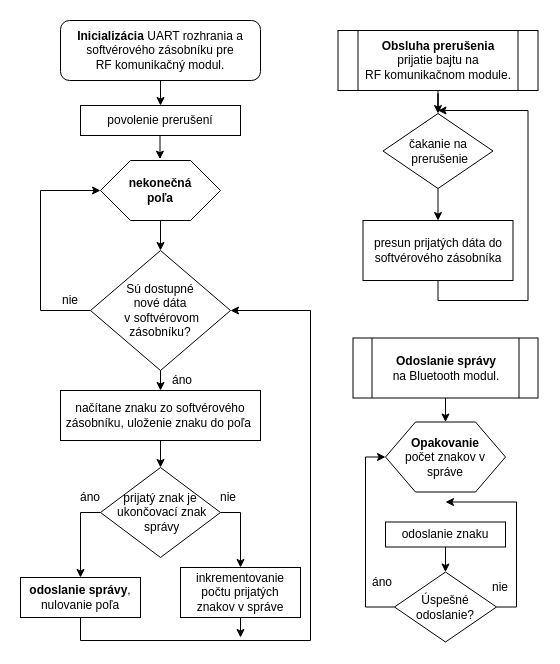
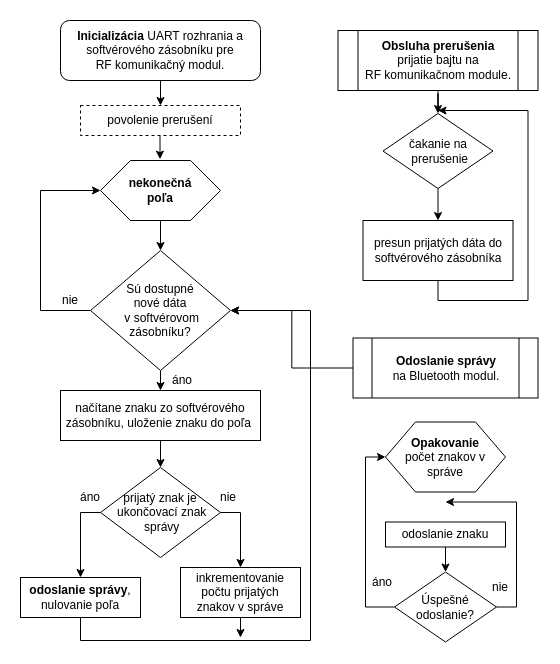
- <mxCell id="6" value="povolenie prerušení" style="rounded=0;whiteSpace=wrap;html=1;" vertex="1" parent="1"><mxGeometry x="80" y="105" width="160" height="30" as="geometry" /></mxCell>
+ <mxCell id="6" value="povolenie prerušení" style="rounded=0;whiteSpace=wrap;html=1;dashed=1;" vertex="1" parent="1"><mxGeometry x="80" y="105" width="160" height="30" as="geometry" /></mxCell>
- <mxCell id="28" value="" style="edgeStyle=orthogonalEdgeStyle;rounded=0;orthogonalLoop=1;jettySize=auto;html=1;" edge="1" parent="1" source="29" target="32"><mxGeometry relative="1" as="geometry" /></mxCell>
+ <mxCell id="28" value="" style="edgeStyle=orthogonalEdgeStyle;rounded=0;orthogonalLoop=1;jettySize=auto;html=1;" edge="1" parent="1" source="29" target="13"><mxGeometry relative="1" as="geometry" /></mxCell>
